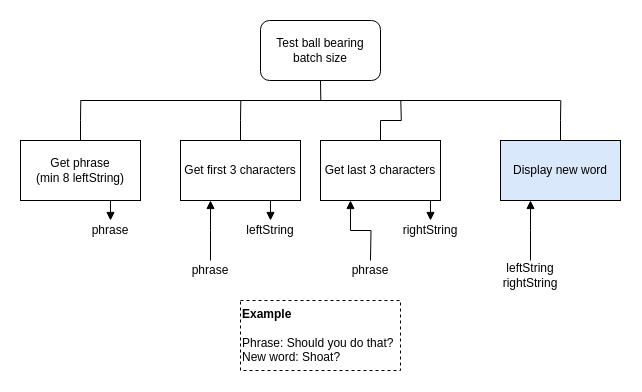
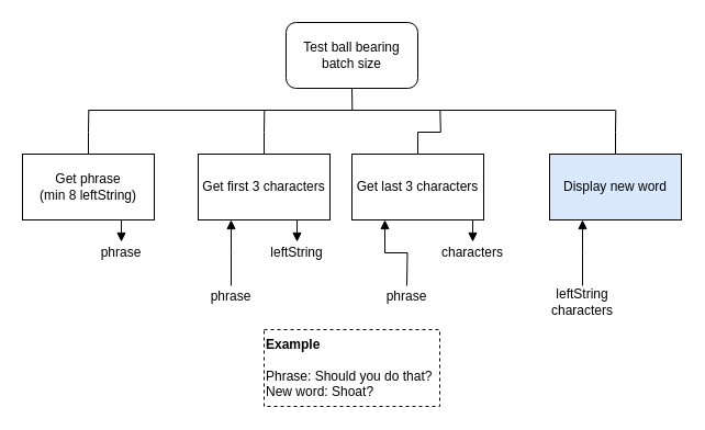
- <mxCell id="23" value="rightString" style="text;html=1;strokeColor=none;fillColor=none;align=center;verticalAlign=middle;whiteSpace=wrap;rounded=0;" parent="1" vertex="1"><mxGeometry x="390" y="220" width="80" height="20" as="geometry" /></mxCell>
+ <mxCell id="23" value="characters" style="text;html=1;strokeColor=none;fillColor=none;align=center;verticalAlign=middle;whiteSpace=wrap;rounded=0;" parent="1" vertex="1"><mxGeometry x="390" y="220" width="80" height="20" as="geometry" /></mxCell>
- <mxCell id="21" value="leftString&lt;br&gt;rightString" style="text;html=1;strokeColor=none;fillColor=none;align=center;verticalAlign=middle;whiteSpace=wrap;rounded=0;" parent="1" vertex="1"><mxGeometry x="490" y="260" width="80" height="30" as="geometry" /></mxCell>
+ <mxCell id="21" value="leftString&lt;br&gt;characters" style="text;html=1;strokeColor=none;fillColor=none;align=center;verticalAlign=middle;whiteSpace=wrap;rounded=0;" parent="1" vertex="1"><mxGeometry x="490" y="260" width="80" height="30" as="geometry" /></mxCell>
